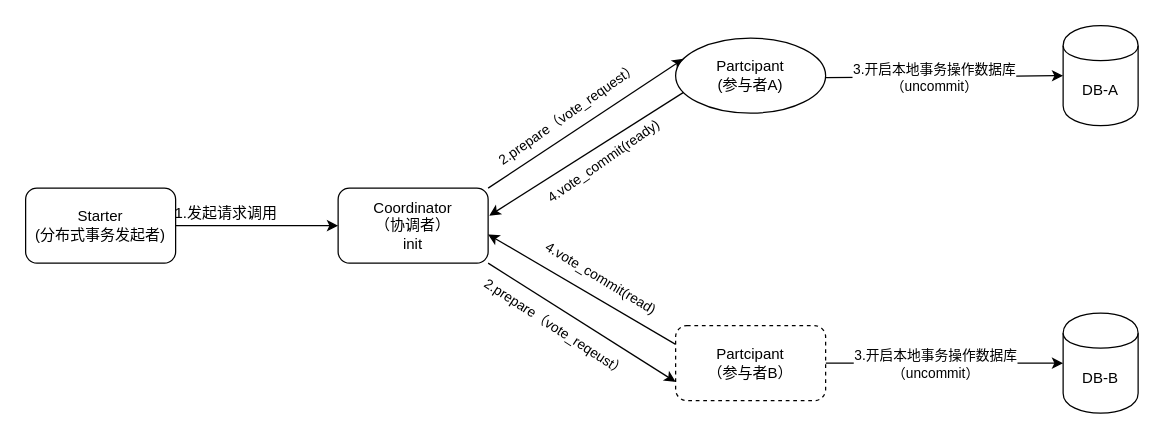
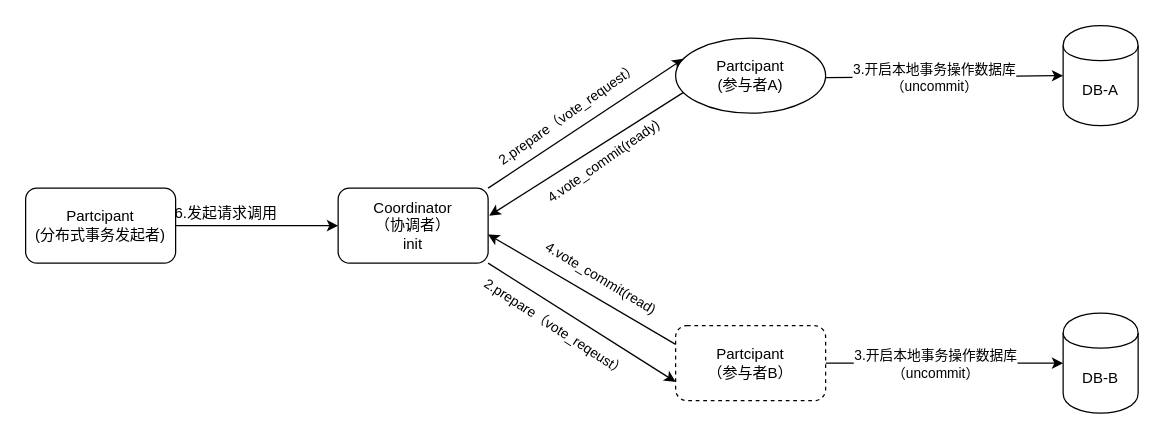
- <mxCell id="9" value="1.发起请求调用" style="text;html=1;align=center;verticalAlign=middle;resizable=0;points=[];autosize=1;" vertex="1" parent="1"><mxGeometry x="130" y="160" width="100" height="20" as="geometry" /></mxCell>
+ <mxCell id="9" value="6.发起请求调用" style="text;html=1;align=center;verticalAlign=middle;resizable=0;points=[];autosize=1;" vertex="1" parent="1"><mxGeometry x="130" y="160" width="100" height="20" as="geometry" /></mxCell>
- <mxCell id="3" value="Starter&lt;br&gt;(分布式事务发起者)" style="rounded=1;whiteSpace=wrap;html=1;" vertex="1" parent="1"><mxGeometry x="20" y="150" width="120" height="60" as="geometry" /></mxCell>
+ <mxCell id="3" value="Partcipant&lt;br&gt;(分布式事务发起者)" style="rounded=1;whiteSpace=wrap;html=1;" vertex="1" parent="1"><mxGeometry x="20" y="150" width="120" height="60" as="geometry" /></mxCell>
